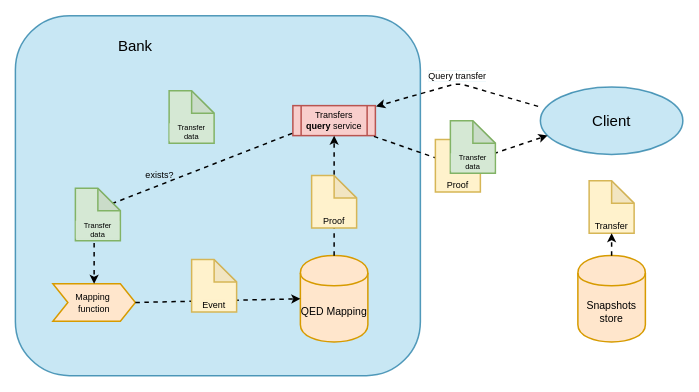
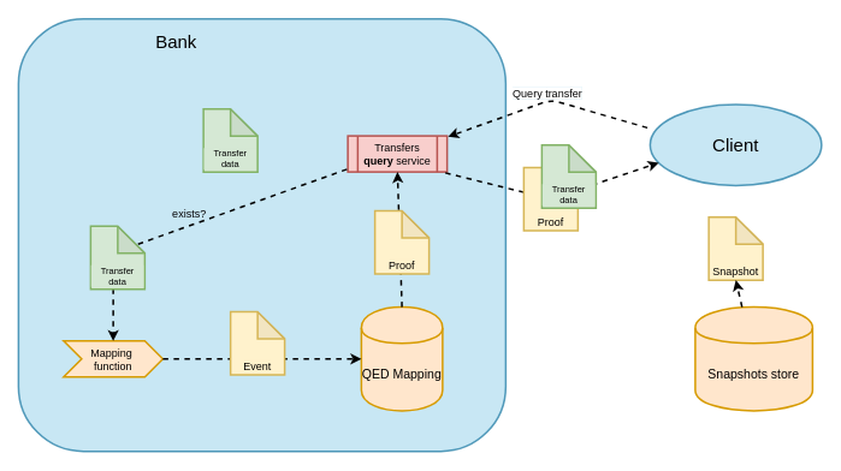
- <mxCell id="9" value="&lt;font style=&quot;font-size: 20px&quot;&gt;Bank&lt;/font&gt;" style="text;html=1;strokeColor=none;fillColor=none;align=center;verticalAlign=middle;whiteSpace=wrap;rounded=0;labelBackgroundColor=none;fontSize=16;" vertex="1" parent="5"><mxGeometry x="140" y="30" width="40" height="20" as="geometry" /></mxCell>
+ <mxCell id="9" value="&lt;font style=&quot;font-size: 20px&quot;&gt;Bank&lt;/font&gt;" style="text;html=1;strokeColor=none;fillColor=none;align=center;verticalAlign=middle;whiteSpace=wrap;rounded=0;labelBackgroundColor=none;fontSize=16;" vertex="1" parent="5"><mxGeometry x="155" y="15" width="40" height="20" as="geometry" /></mxCell>
- <mxCell id="7" value="Transfers &lt;b&gt;query&lt;/b&gt; service" style="shape=process;whiteSpace=wrap;html=1;backgroundOutline=1;fillColor=#f8cecc;strokeColor=#b85450;strokeWidth=2;" vertex="1" parent="5"><mxGeometry x="370" y="120" width="110" height="40" as="geometry" /></mxCell>
+ <mxCell id="7" value="Transfers &lt;b&gt;query&lt;/b&gt; service" style="shape=process;whiteSpace=wrap;html=1;backgroundOutline=1;fillColor=#f8cecc;strokeColor=#b85450;strokeWidth=2;" vertex="1" parent="5"><mxGeometry x="365" y="130" width="110" height="40" as="geometry" /></mxCell>
- <mxCell id="23" value="&lt;font style=&quot;font-size: 12px&quot;&gt;Transfer&lt;/font&gt;" style="shape=note;whiteSpace=wrap;html=1;backgroundOutline=1;darkOpacity=0.05;labelBackgroundColor=#FFF2CC;strokeWidth=2;fontSize=10;verticalAlign=bottom;fillColor=#fff2cc;strokeColor=#d6b656;" vertex="1" parent="5"><mxGeometry x="765" y="220" width="60" height="70" as="geometry" /></mxCell>
+ <mxCell id="23" value="&lt;font style=&quot;font-size: 12px&quot;&gt;Snapshot&lt;/font&gt;" style="shape=note;whiteSpace=wrap;html=1;backgroundOutline=1;darkOpacity=0.05;labelBackgroundColor=#FFF2CC;strokeWidth=2;fontSize=10;verticalAlign=bottom;fillColor=#fff2cc;strokeColor=#d6b656;" vertex="1" parent="5"><mxGeometry x="765" y="220" width="60" height="70" as="geometry" /></mxCell>
- <mxCell id="18" value="&lt;font style=&quot;font-size: 14px&quot;&gt;Snapshots store&lt;/font&gt;" style="shape=cylinder;whiteSpace=wrap;html=1;boundedLbl=1;backgroundOutline=1;rounded=0;shadow=0;glass=0;comic=0;labelBackgroundColor=none;strokeColor=#d79b00;strokeWidth=2;fillColor=#ffe6cc;fontSize=10;" vertex="1" parent="5"><mxGeometry x="750" y="320" width="90" height="115" as="geometry" /></mxCell>
+ <mxCell id="18" value="&lt;font style=&quot;font-size: 14px&quot;&gt;Snapshots store&lt;/font&gt;" style="shape=cylinder;whiteSpace=wrap;html=1;boundedLbl=1;backgroundOutline=1;rounded=0;shadow=0;glass=0;comic=0;labelBackgroundColor=none;strokeColor=#d79b00;strokeWidth=2;fillColor=#ffe6cc;fontSize=10;" vertex="1" parent="5"><mxGeometry x="750" y="320" width="130" height="115" as="geometry" /></mxCell>
- <mxCell id="11" value="&lt;font style=&quot;font-size: 12px&quot;&gt;Mapping&amp;nbsp;&lt;br&gt;function&lt;/font&gt;&lt;br&gt;" style="shape=step;perimeter=stepPerimeter;whiteSpace=wrap;html=1;fixedSize=1;rounded=0;shadow=0;glass=0;comic=0;labelBackgroundColor=none;strokeColor=#d79b00;strokeWidth=2;fillColor=#ffe6cc;fontSize=10;" vertex="1" parent="5"><mxGeometry x="50" y="357.5" width="110" height="50" as="geometry" /></mxCell>
+ <mxCell id="11" value="&lt;font style=&quot;font-size: 12px&quot;&gt;Mapping&amp;nbsp;&lt;br&gt;function&lt;/font&gt;&lt;br&gt;" style="shape=step;perimeter=stepPerimeter;whiteSpace=wrap;html=1;fixedSize=1;rounded=0;shadow=0;glass=0;comic=0;labelBackgroundColor=none;strokeColor=#d79b00;strokeWidth=2;fillColor=#ffe6cc;fontSize=10;" vertex="1" parent="5"><mxGeometry x="50" y="357.5" width="110" height="40" as="geometry" /></mxCell>
